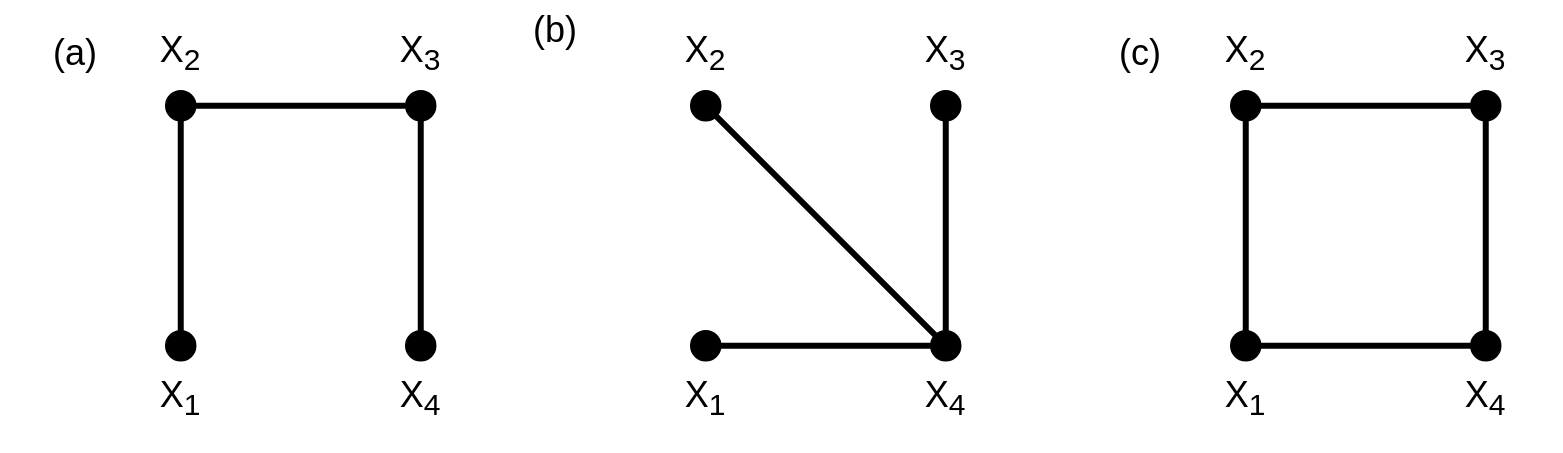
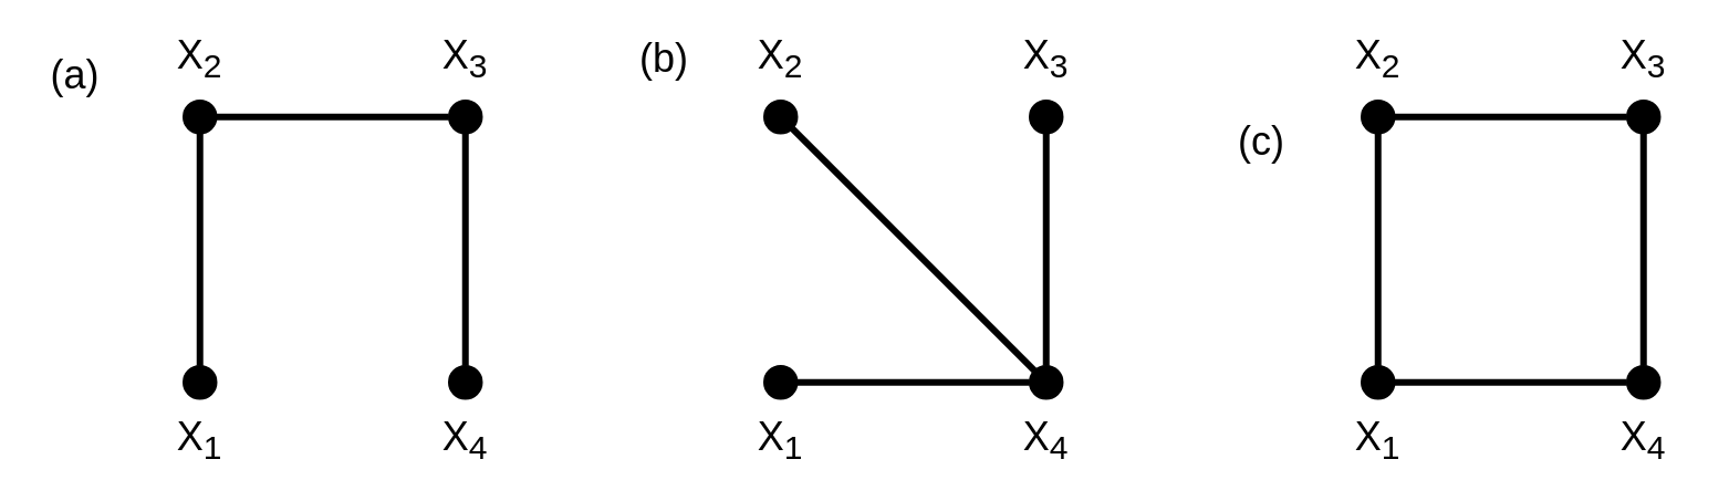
- <mxCell id="24" value="&lt;span style=&quot;font-size: 24px;&quot;&gt;(b)&lt;/span&gt;" style="text;html=1;align=center;verticalAlign=middle;whiteSpace=wrap;rounded=0;" vertex="1" parent="1"><mxGeometry x="340" y="5" width="60" height="30" as="geometry" /></mxCell>
+ <mxCell id="24" value="&lt;span style=&quot;font-size: 24px;&quot;&gt;(b)&lt;/span&gt;" style="text;html=1;align=center;verticalAlign=middle;whiteSpace=wrap;rounded=0;" vertex="1" parent="1"><mxGeometry x="370" y="20" width="60" height="30" as="geometry" /></mxCell>
- <mxCell id="11" value="&lt;span style=&quot;font-size: 24px;&quot;&gt;(a)&lt;/span&gt;" style="text;html=1;align=center;verticalAlign=middle;whiteSpace=wrap;rounded=0;" vertex="1" parent="1"><mxGeometry x="20" y="20" width="60" height="30" as="geometry" /></mxCell>
+ <mxCell id="11" value="&lt;span style=&quot;font-size: 24px;&quot;&gt;(a)&lt;/span&gt;" style="text;html=1;align=center;verticalAlign=middle;whiteSpace=wrap;rounded=0;" vertex="1" parent="1"><mxGeometry x="15" y="30" width="60" height="30" as="geometry" /></mxCell>
- <mxCell id="37" value="&lt;span style=&quot;font-size: 24px;&quot;&gt;(c)&lt;/span&gt;" style="text;html=1;align=center;verticalAlign=middle;whiteSpace=wrap;rounded=0;" vertex="1" parent="1"><mxGeometry x="730" y="20" width="60" height="30" as="geometry" /></mxCell>
+ <mxCell id="37" value="&lt;span style=&quot;font-size: 24px;&quot;&gt;(c)&lt;/span&gt;" style="text;html=1;align=center;verticalAlign=middle;whiteSpace=wrap;rounded=0;" vertex="1" parent="1"><mxGeometry x="730" y="70" width="60" height="30" as="geometry" /></mxCell>
